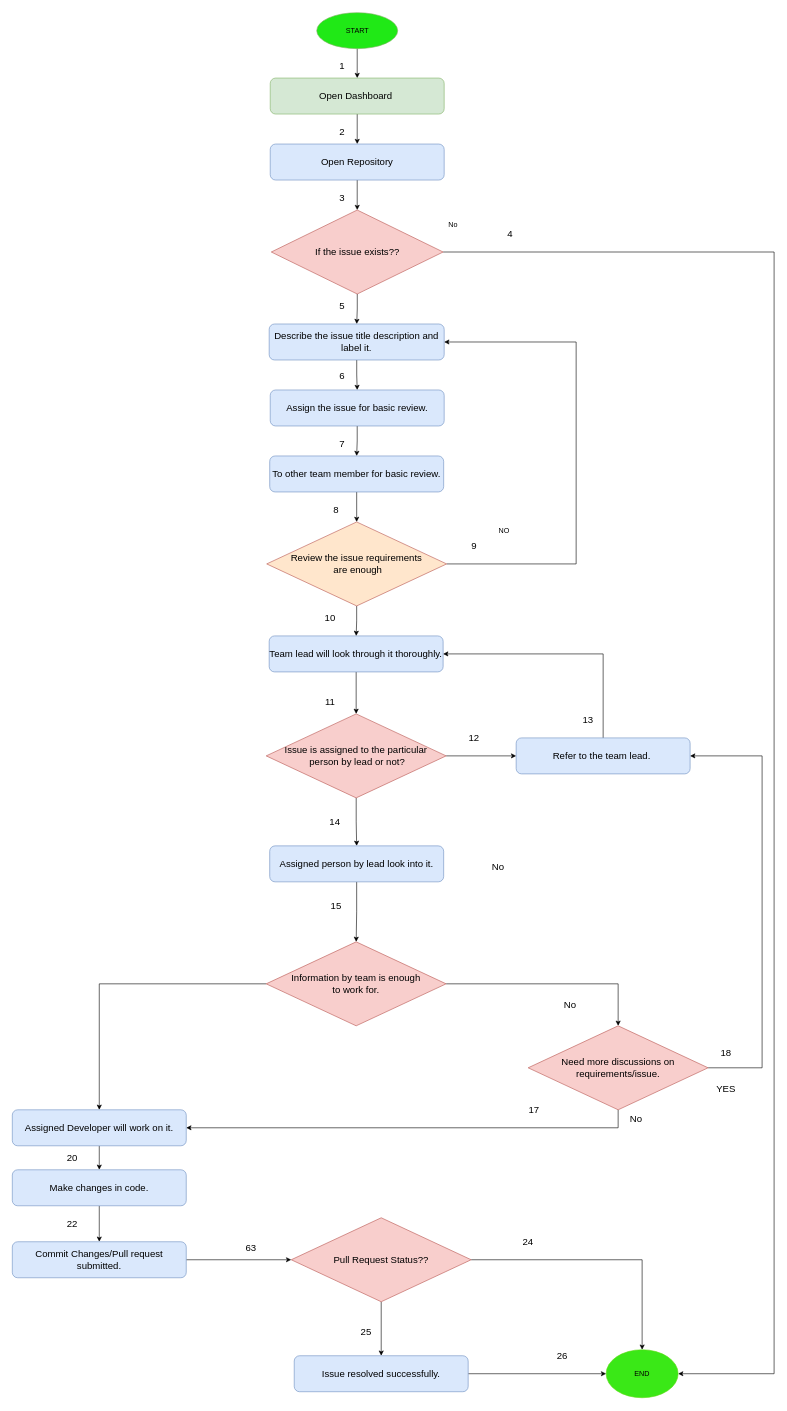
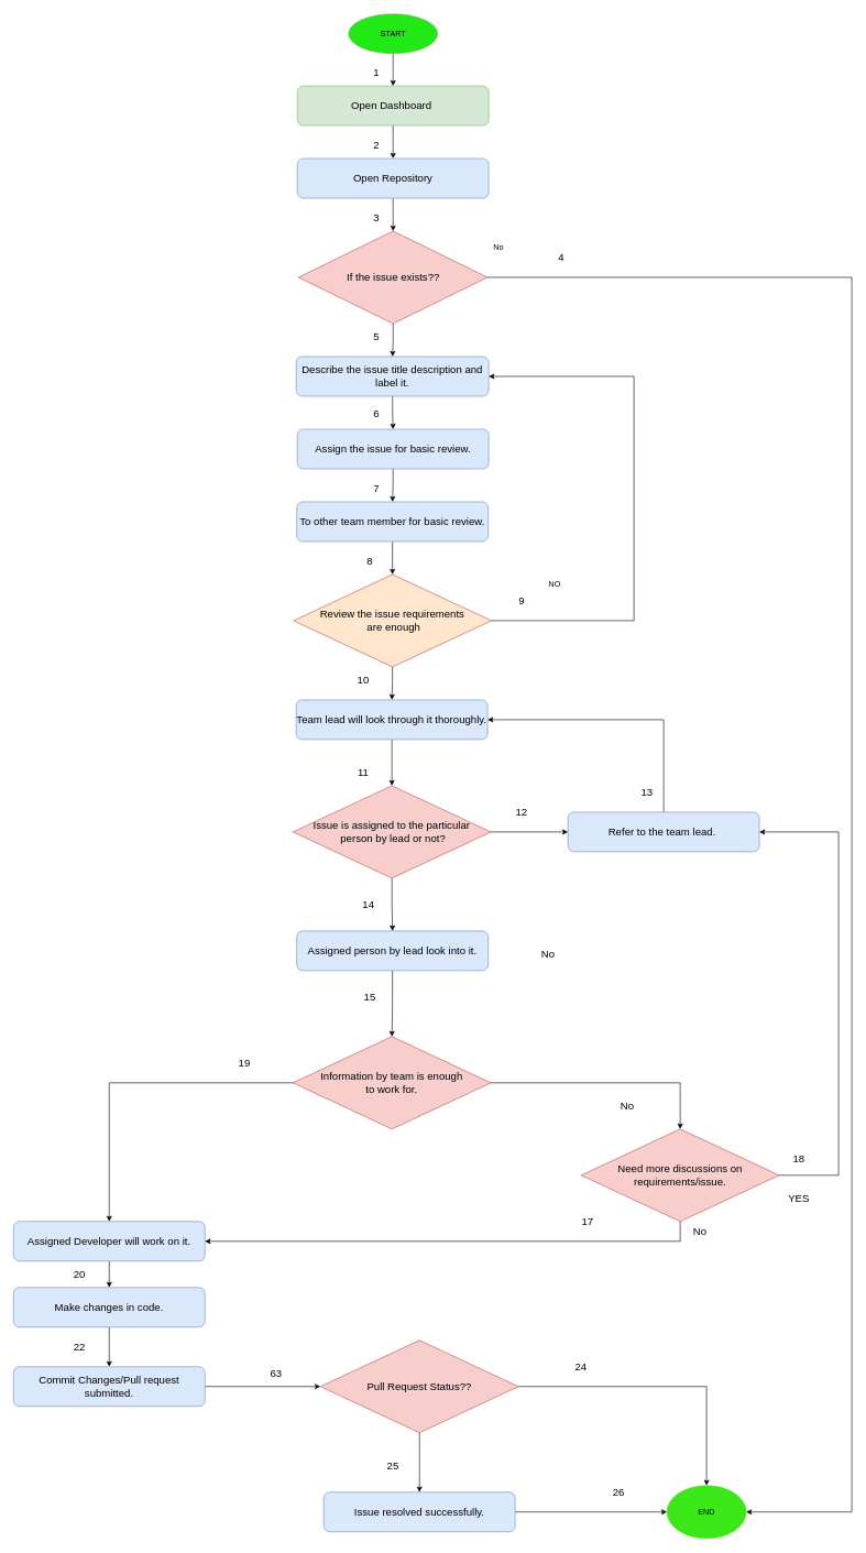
+ <mxCell id="68" value="&lt;font style=&quot;font-size: 16px;&quot;&gt;19&lt;/font&gt;" style="text;html=1;strokeColor=none;fillColor=none;align=center;verticalAlign=middle;whiteSpace=wrap;rounded=0;" vertex="1" parent="1"><mxGeometry x="340" y="1589" width="60" height="40" as="geometry" /></mxCell>
- <mxCell id="74" value="&lt;font style=&quot;font-size: 16px;&quot;&gt;25&lt;/font&gt;" style="text;html=1;strokeColor=none;fillColor=none;align=center;verticalAlign=middle;whiteSpace=wrap;rounded=0;" vertex="1" parent="1"><mxGeometry x="580" y="2199" width="60" height="40" as="geometry" /></mxCell>
+ <mxCell id="74" value="&lt;font style=&quot;font-size: 16px;&quot;&gt;25&lt;/font&gt;" style="text;html=1;strokeColor=none;fillColor=none;align=center;verticalAlign=middle;whiteSpace=wrap;rounded=0;" vertex="1" parent="1"><mxGeometry x="565" y="2199" width="60" height="40" as="geometry" /></mxCell>
